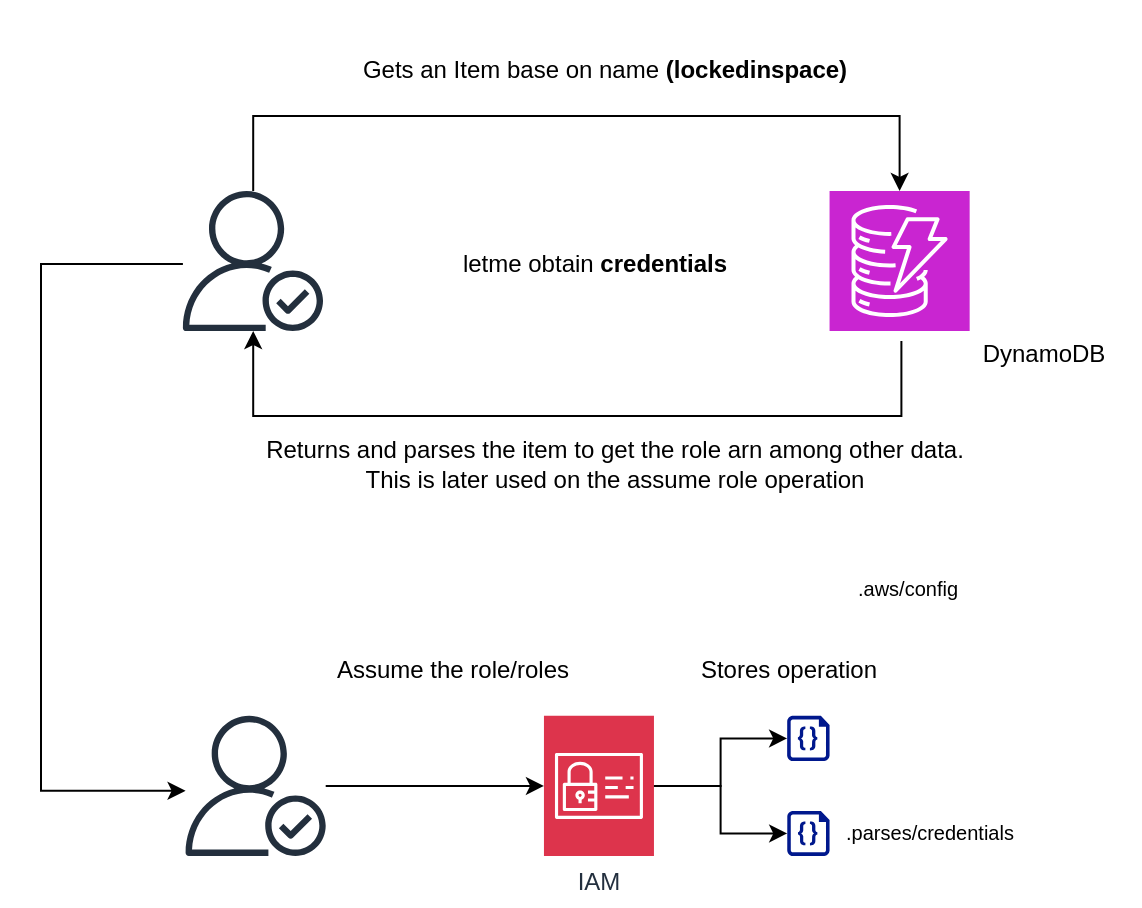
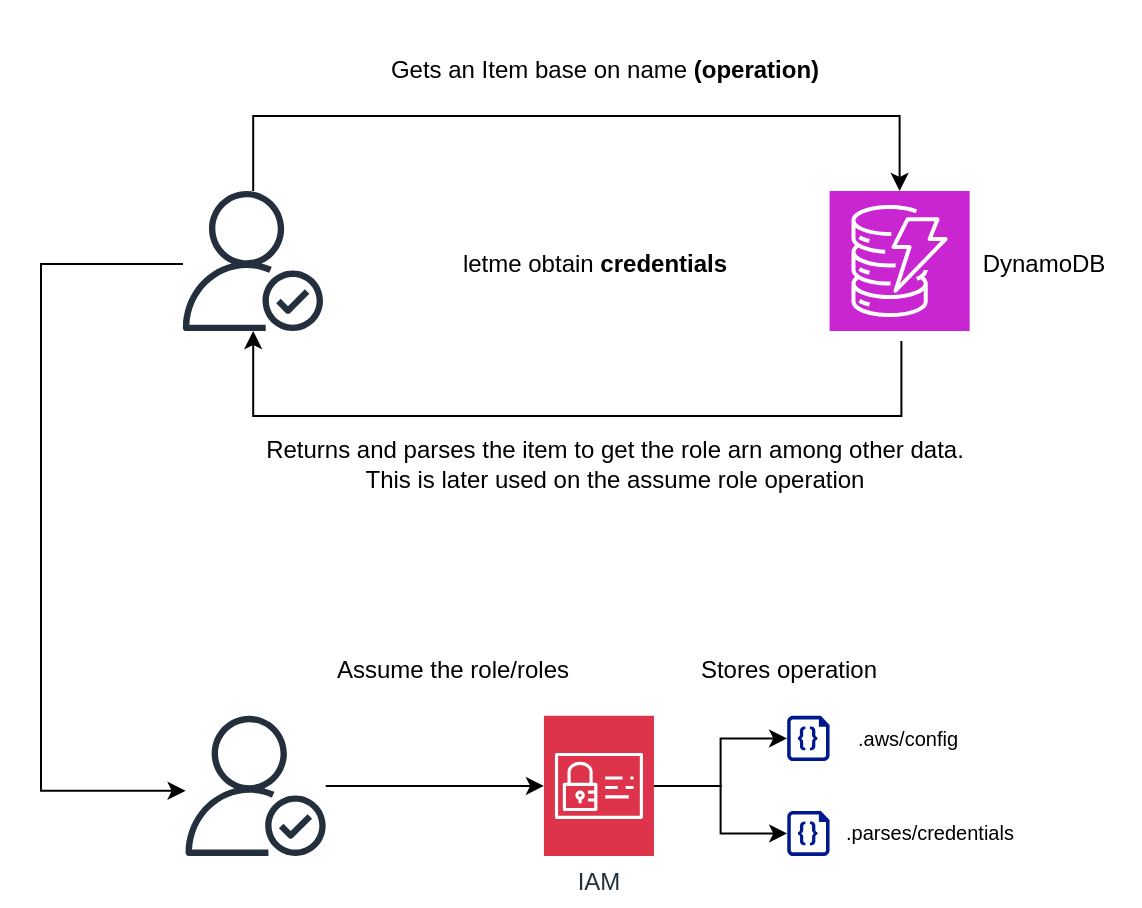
- <mxCell id="3" value="Gets an Item base on name &lt;b&gt;(lockedinspace)&lt;/b&gt;" style="text;html=1;align=center;verticalAlign=middle;resizable=0;points=[];autosize=1;strokeColor=none;fillColor=none;container=0;" parent="1" vertex="1"><mxGeometry x="167.294" y="20" width="270" height="30" as="geometry" /></mxCell>
+ <mxCell id="3" value="Gets an Item base on name &lt;b&gt;(operation)&lt;/b&gt;" style="text;html=1;align=center;verticalAlign=middle;resizable=0;points=[];autosize=1;strokeColor=none;fillColor=none;container=0;" parent="1" vertex="1"><mxGeometry x="167.294" y="20" width="270" height="30" as="geometry" /></mxCell>
- <mxCell id="14" value="DynamoDB" style="text;html=1;align=center;verticalAlign=middle;whiteSpace=wrap;rounded=0;container=0;" parent="1" vertex="1"><mxGeometry x="495.112" y="162.48" width="53.888" height="28.119" as="geometry" /></mxCell>
+ <mxCell id="14" value="DynamoDB" style="text;html=1;align=center;verticalAlign=middle;whiteSpace=wrap;rounded=0;container=0;" parent="1" vertex="1"><mxGeometry x="495.112" y="117.48" width="53.888" height="28.119" as="geometry" /></mxCell>
- <mxCell id="21" value="&lt;font style=&quot;font-size: 10px;&quot;&gt;.aws/config&lt;/font&gt;" style="text;html=1;align=center;verticalAlign=middle;whiteSpace=wrap;rounded=0;" vertex="1" parent="1"><mxGeometry x="424.33" y="278.71" width="60" height="30" as="geometry" /></mxCell>
+ <mxCell id="21" value="&lt;font style=&quot;font-size: 10px;&quot;&gt;.aws/config&lt;/font&gt;" style="text;html=1;align=center;verticalAlign=middle;whiteSpace=wrap;rounded=0;" vertex="1" parent="1"><mxGeometry x="424.33" y="353.71" width="60" height="30" as="geometry" /></mxCell>
